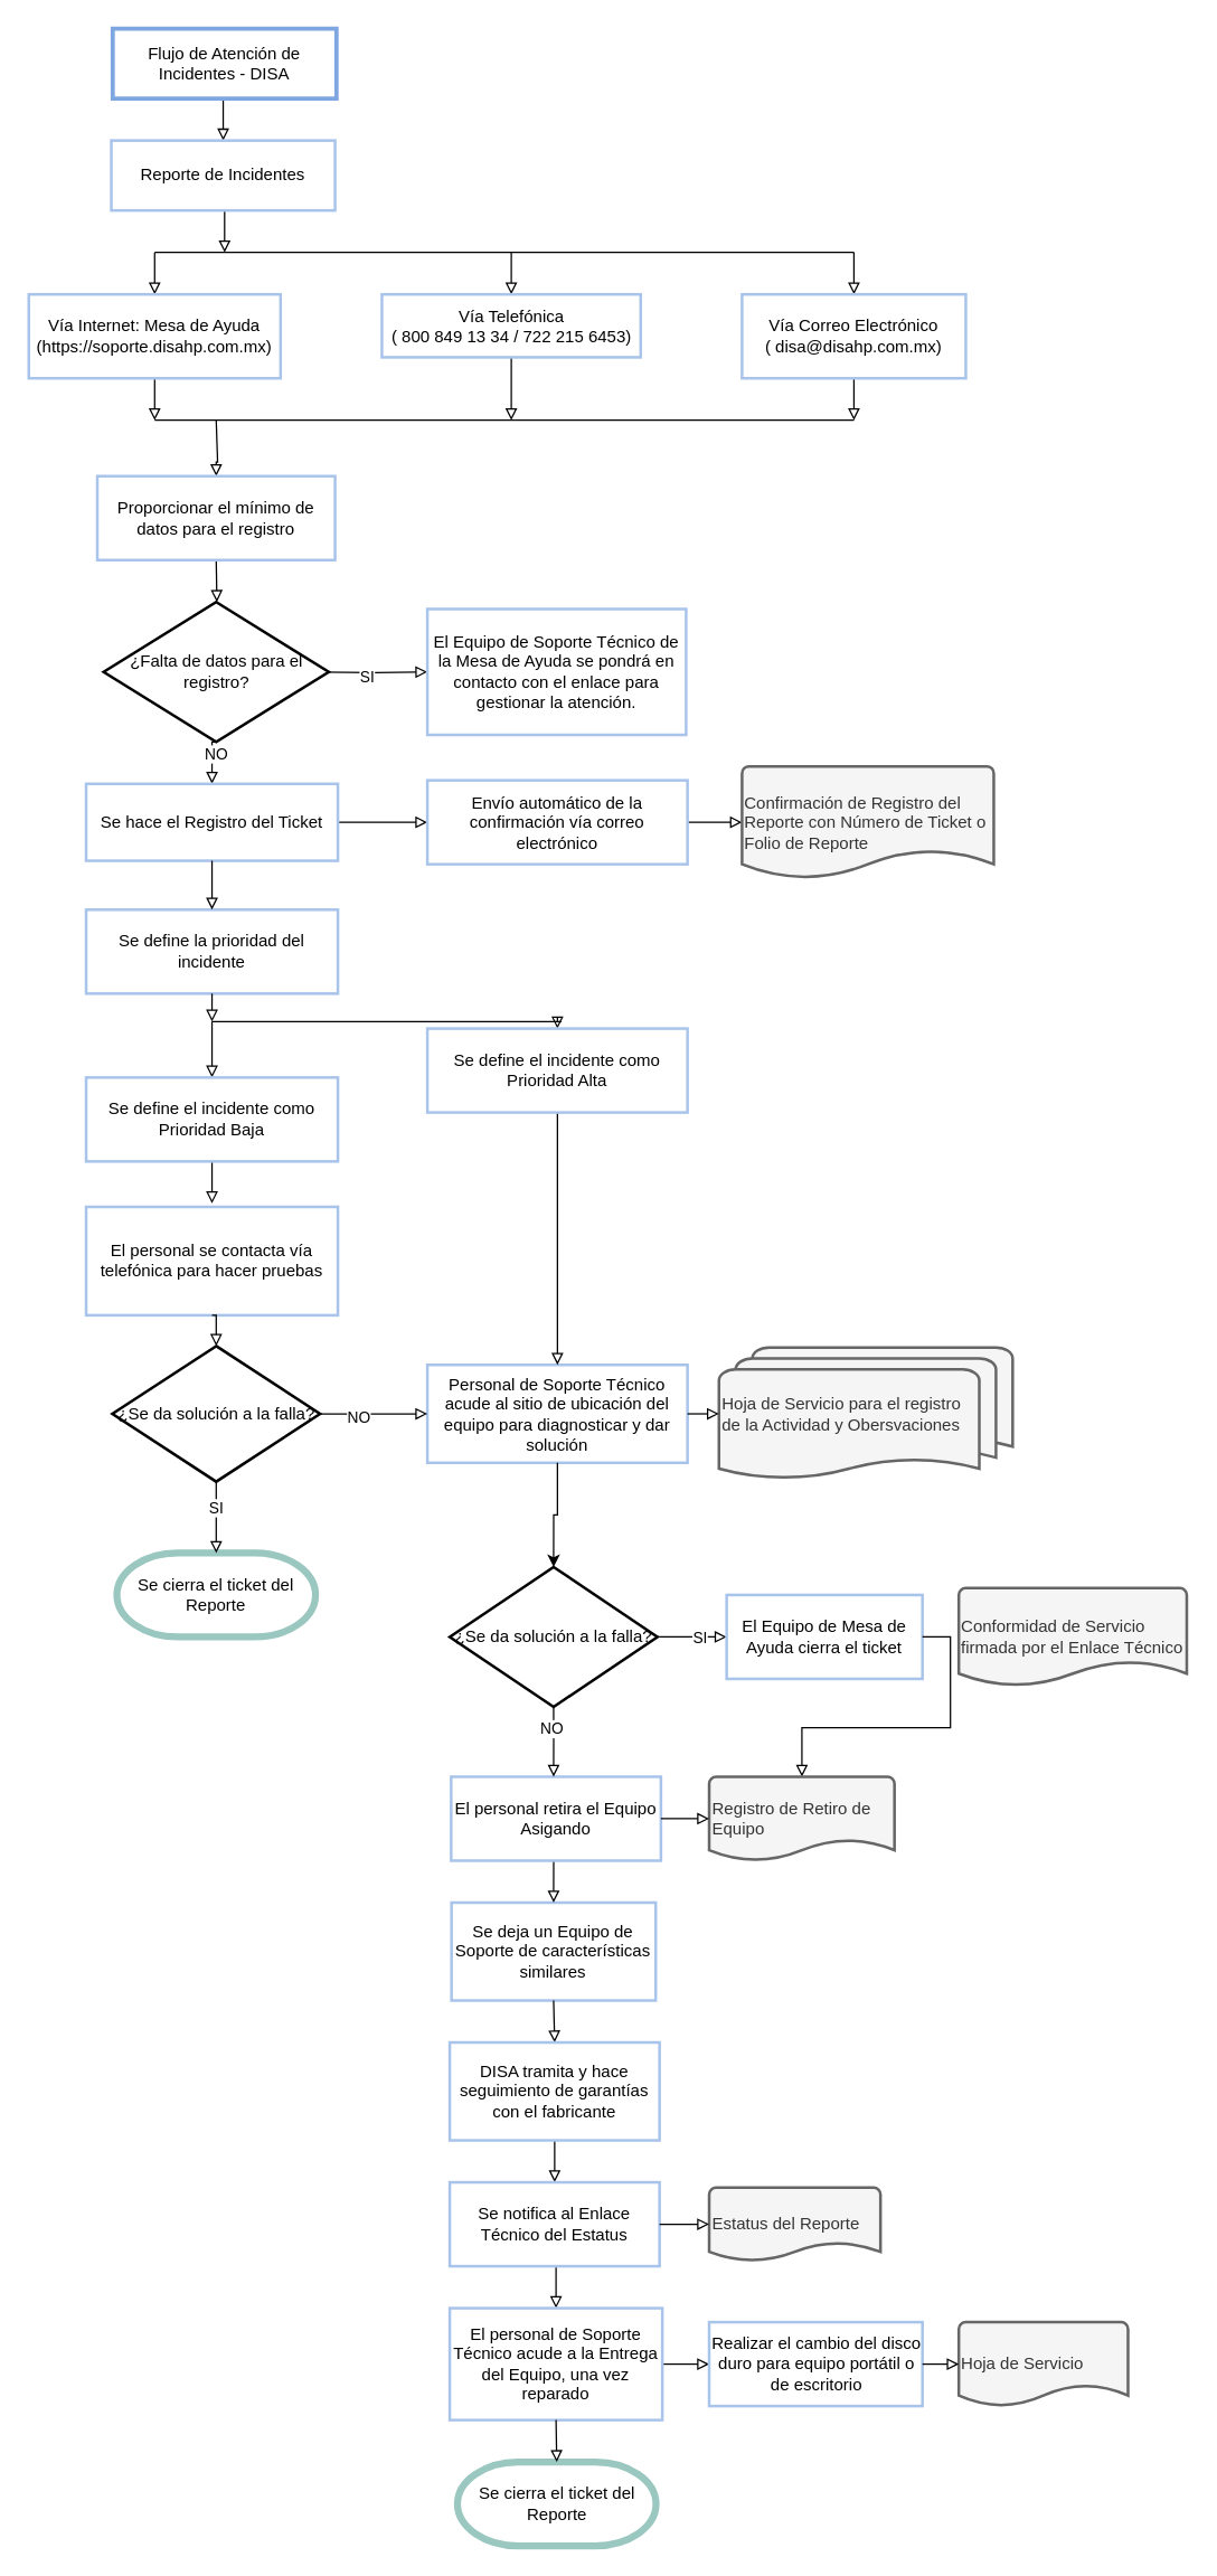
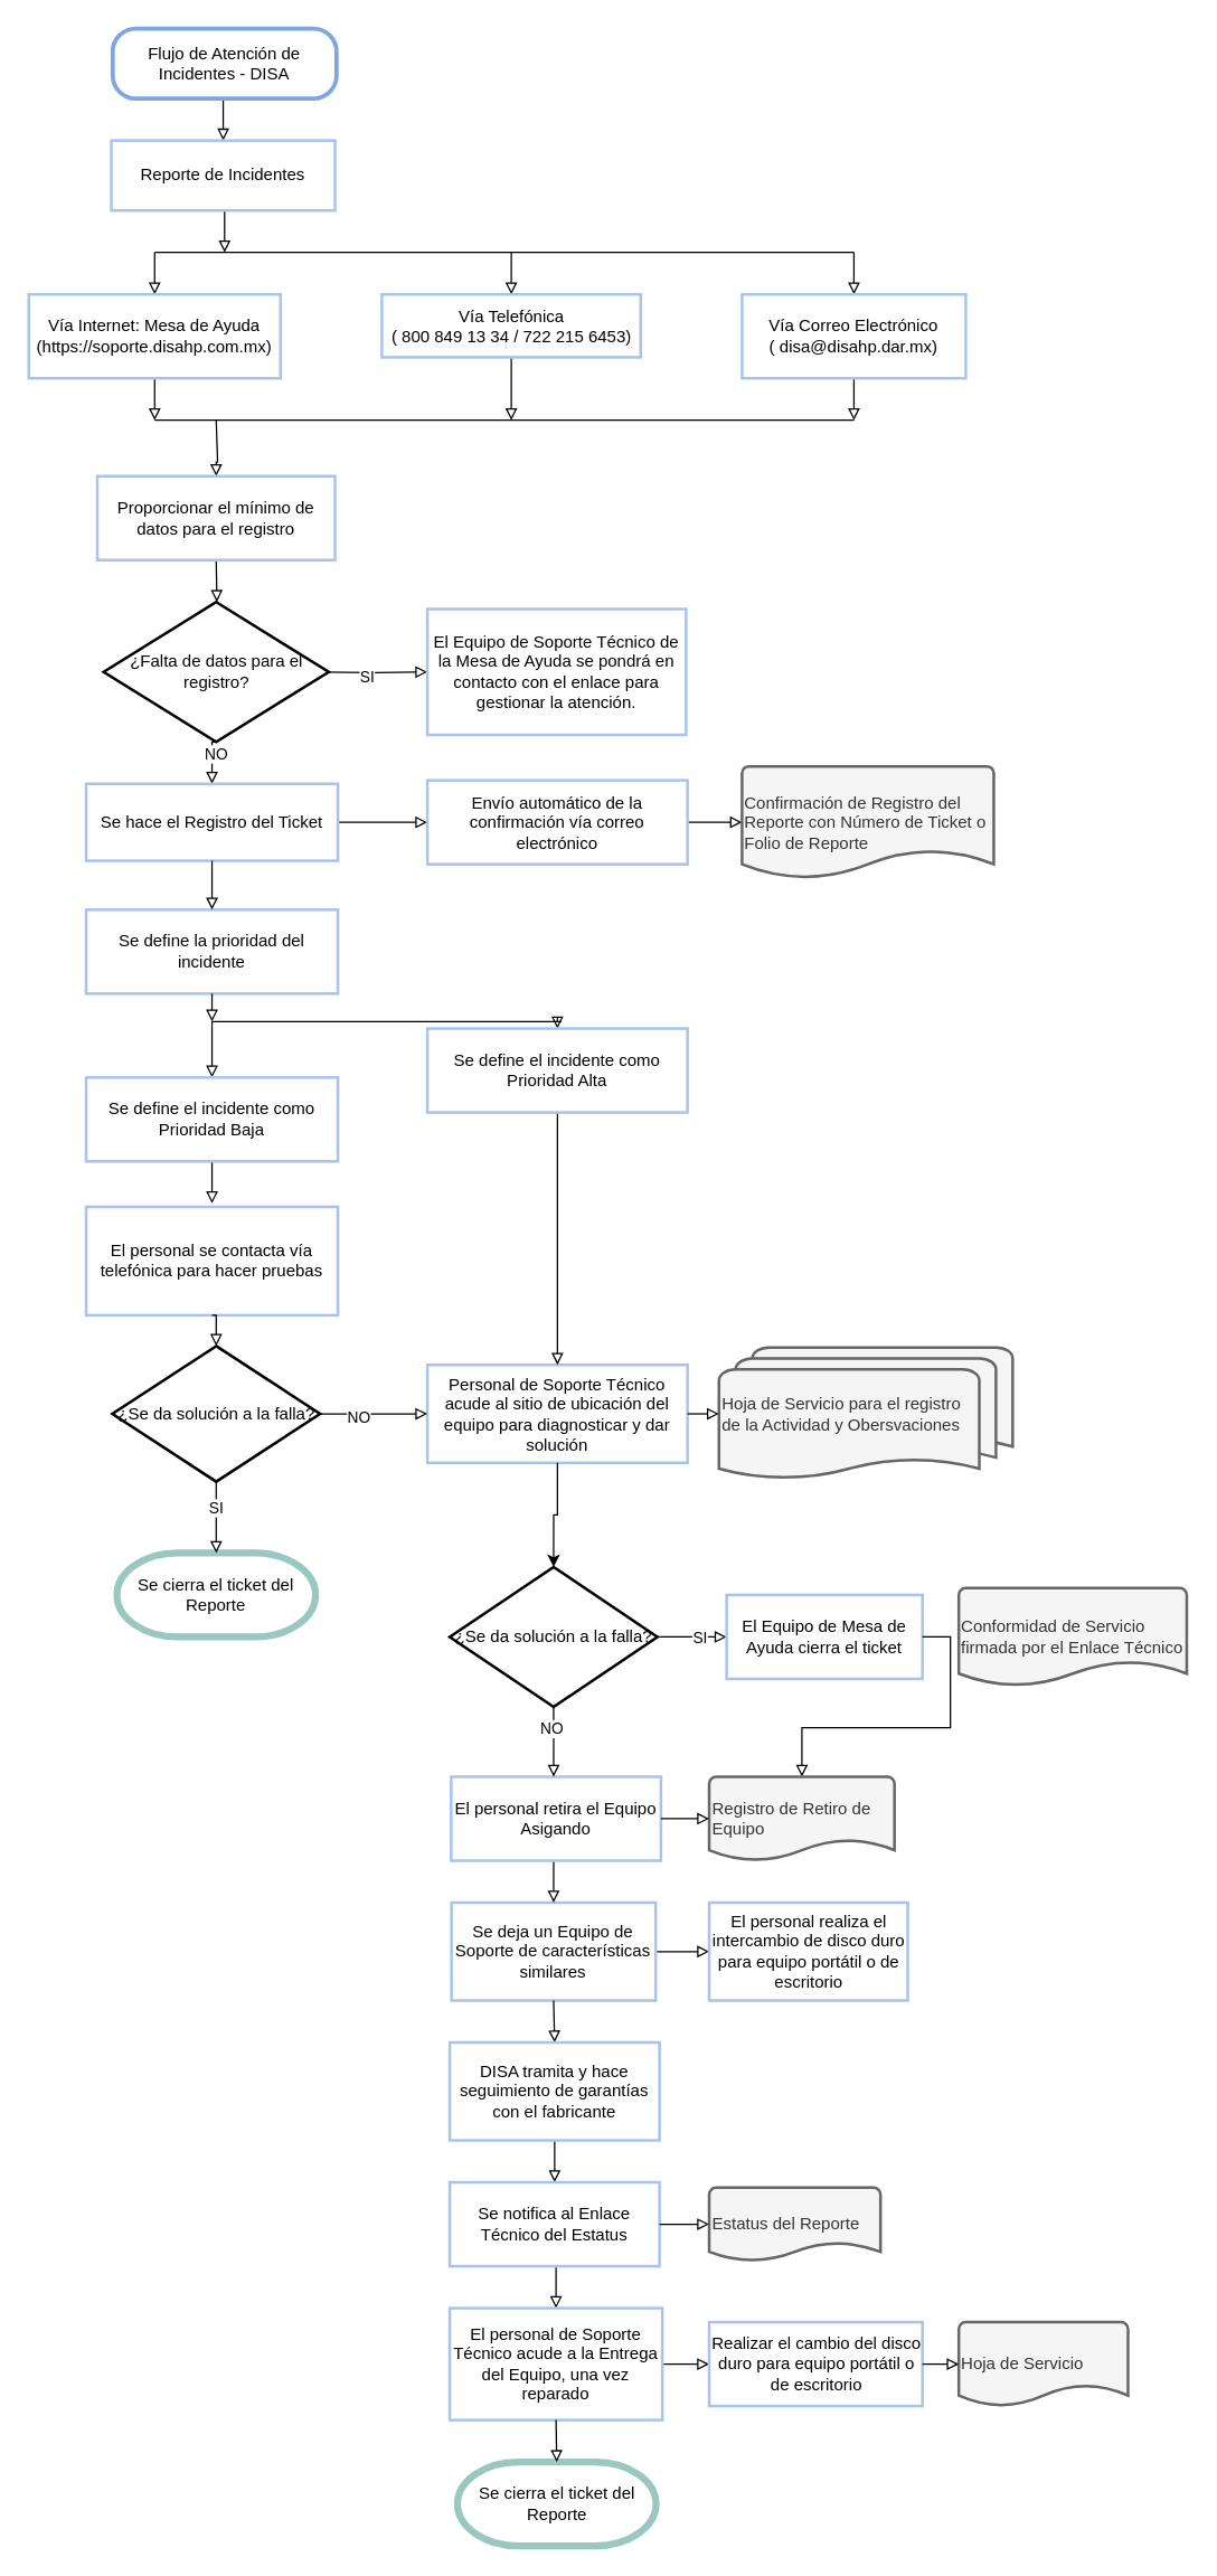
- <mxCell id="3" value="&lt;div&gt;Flujo de Atención de Incidentes - DISA&lt;/div&gt;" style="whiteSpace=wrap;html=1;fontSize=12;glass=0;strokeWidth=3;shadow=0;arcSize=33;strokeColor=#7EA6E0;rounded=0;" vertex="1" parent="1"><mxGeometry x="80" y="20" width="160" height="50" as="geometry" /></mxCell>
+ <mxCell id="3" value="&lt;div&gt;Flujo de Atención de Incidentes - DISA&lt;/div&gt;" style="rounded=1;whiteSpace=wrap;html=1;fontSize=12;glass=0;strokeWidth=3;shadow=0;arcSize=33;strokeColor=#7EA6E0;" vertex="1" parent="1"><mxGeometry x="80" y="20" width="160" height="50" as="geometry" /></mxCell>
- <mxCell id="11" value="&lt;div&gt;Vía Correo Electrónico&lt;/div&gt;&lt;div&gt;( disa@disahp.com.mx)&lt;/div&gt;" style="rounded=0;whiteSpace=wrap;html=1;strokeWidth=2;strokeColor=#A9C4EB;" vertex="1" parent="1"><mxGeometry x="530" y="210" width="160" height="60" as="geometry" /></mxCell>
+ <mxCell id="11" value="&lt;div&gt;Vía Correo Electrónico&lt;/div&gt;&lt;div&gt;( disa@disahp.dar.mx)&lt;/div&gt;" style="rounded=0;whiteSpace=wrap;html=1;strokeWidth=2;strokeColor=#A9C4EB;" vertex="1" parent="1"><mxGeometry x="530" y="210" width="160" height="60" as="geometry" /></mxCell>
+ <mxCell id="42" style="edgeStyle=orthogonalEdgeStyle;rounded=0;orthogonalLoop=1;jettySize=auto;html=1;exitX=1;exitY=0.5;exitDx=0;exitDy=0;entryX=0;entryY=0.5;entryDx=0;entryDy=0;endArrow=block;endFill=0;" edge="1" parent="1" source="43" target="45"><mxGeometry relative="1" as="geometry" /></mxCell>
+ <mxCell id="45" value="El personal realiza el intercambio de disco duro para equipo portátil o de escritorio" style="rounded=0;whiteSpace=wrap;html=1;strokeColor=#A9C4EB;strokeWidth=2;" vertex="1" parent="1"><mxGeometry x="506.5" y="1360" width="142" height="70" as="geometry" /></mxCell>
